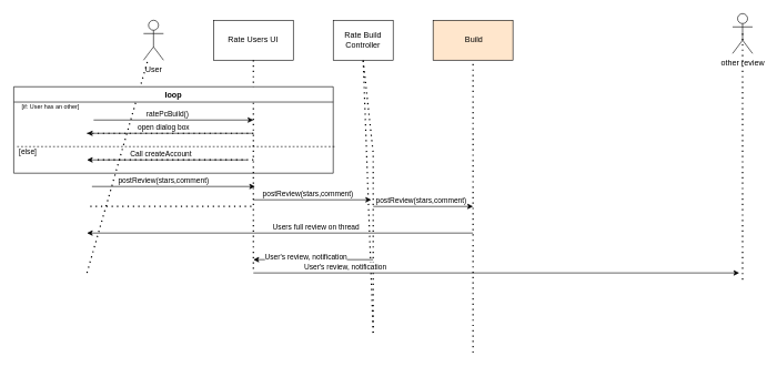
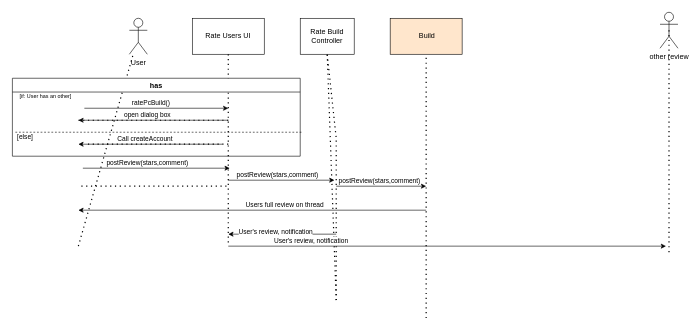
- <mxCell id="10" value="loop" style="swimlane;startSize=23;" parent="1" vertex="1"><mxGeometry x="20" y="130" width="480" height="130" as="geometry" /></mxCell>
+ <mxCell id="10" value="has" style="swimlane;startSize=23;" parent="1" vertex="1"><mxGeometry x="20" y="130" width="480" height="130" as="geometry" /></mxCell>
